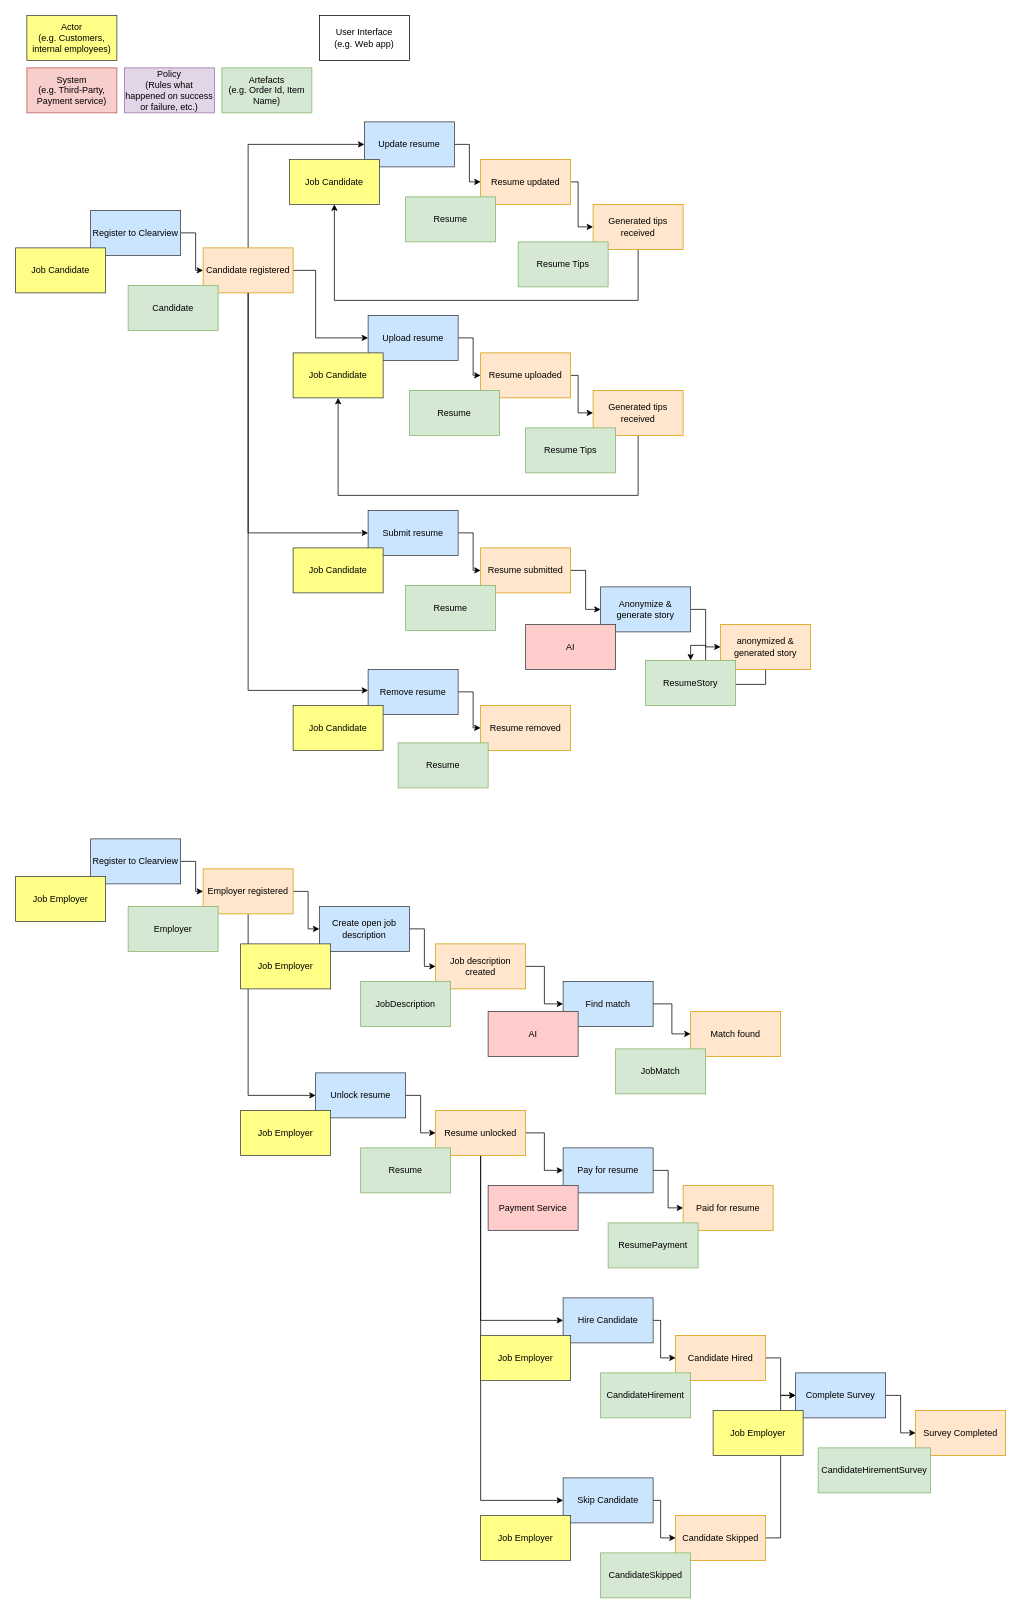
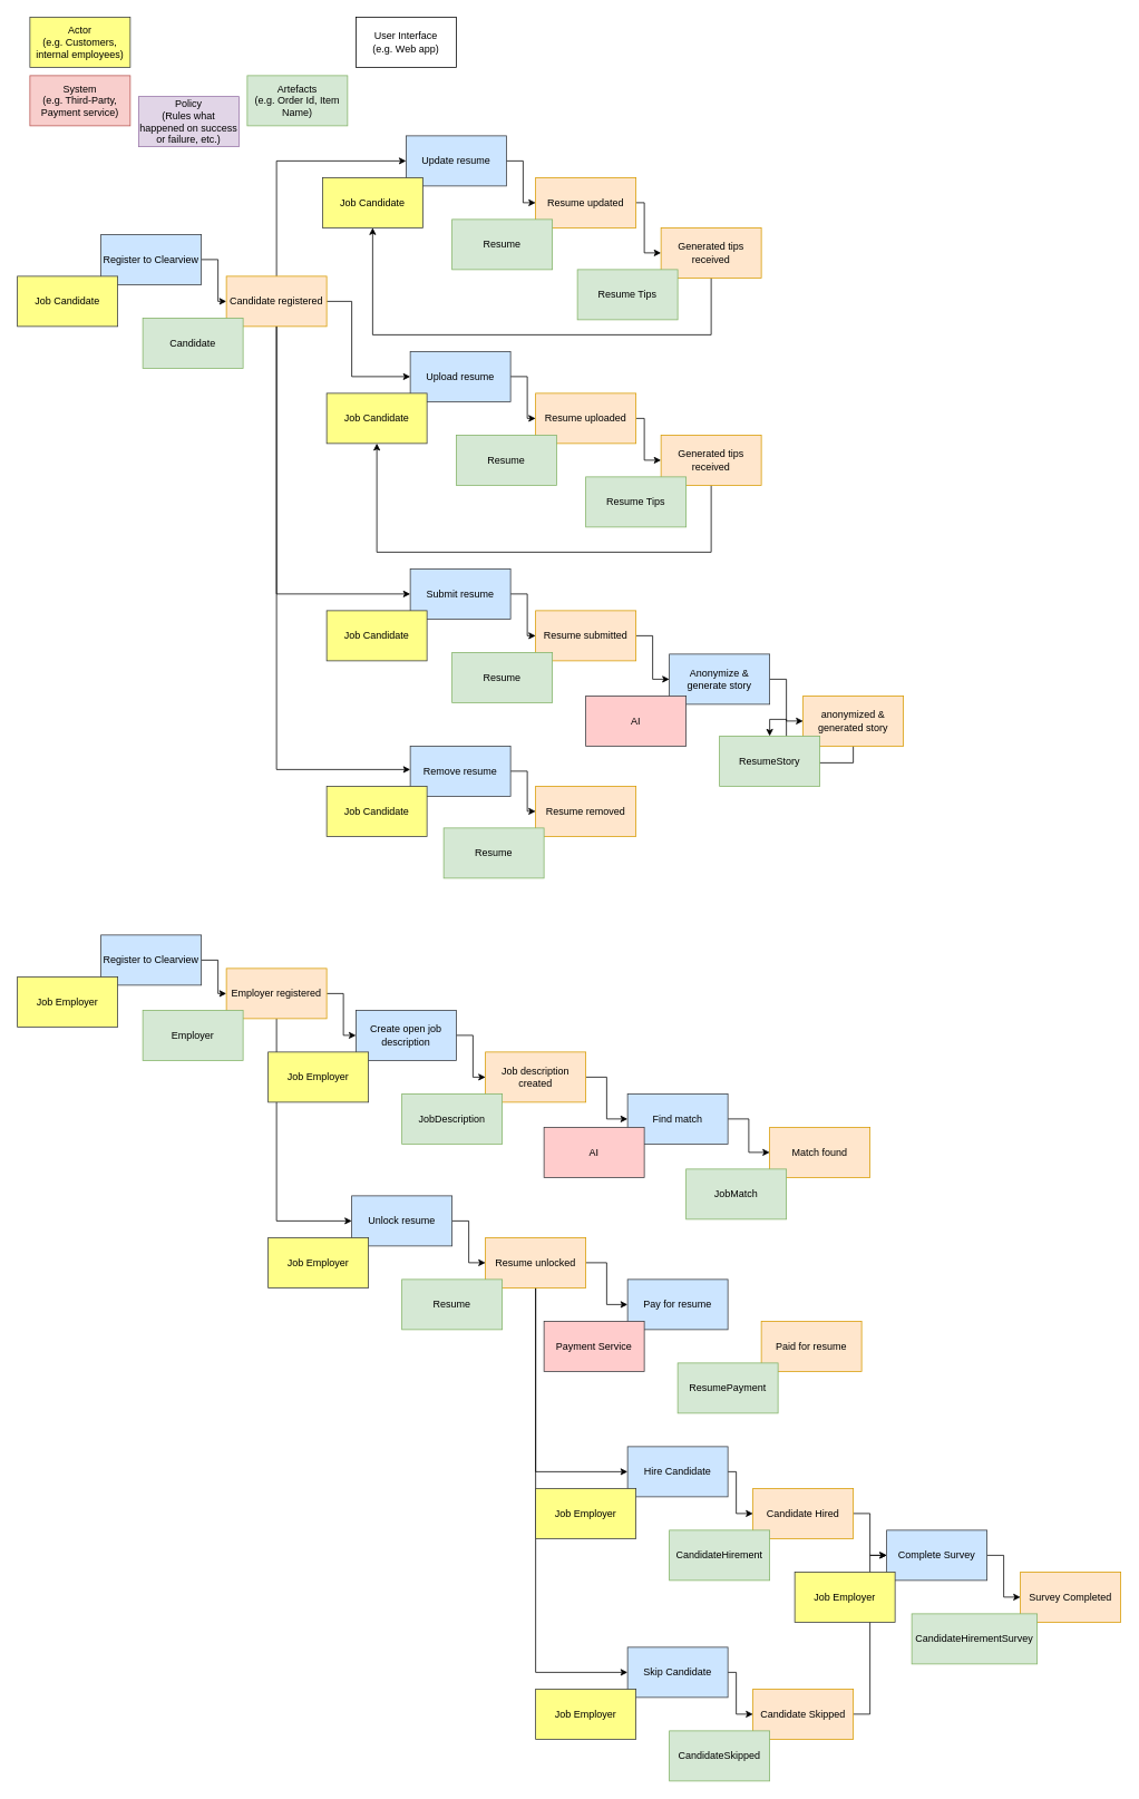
- <mxCell id="6" value="Policy&lt;br&gt;(Rules what happened on success or failure, etc.)" style="rounded=0;whiteSpace=wrap;html=1;fillColor=#e1d5e7;strokeColor=#9673a6;" vertex="1" parent="1"><mxGeometry x="165" y="90" width="120" height="60" as="geometry" /></mxCell>
+ <mxCell id="6" value="Policy&lt;br&gt;(Rules what happened on success or failure, etc.)" style="rounded=0;whiteSpace=wrap;html=1;fillColor=#e1d5e7;strokeColor=#9673a6;" vertex="1" parent="1"><mxGeometry x="165" y="115" width="120" height="60" as="geometry" /></mxCell>
- <mxCell id="71" style="edgeStyle=orthogonalEdgeStyle;rounded=0;orthogonalLoop=1;jettySize=auto;html=1;" edge="1" parent="1" source="72" target="74"><mxGeometry relative="1" as="geometry" /></mxCell>
